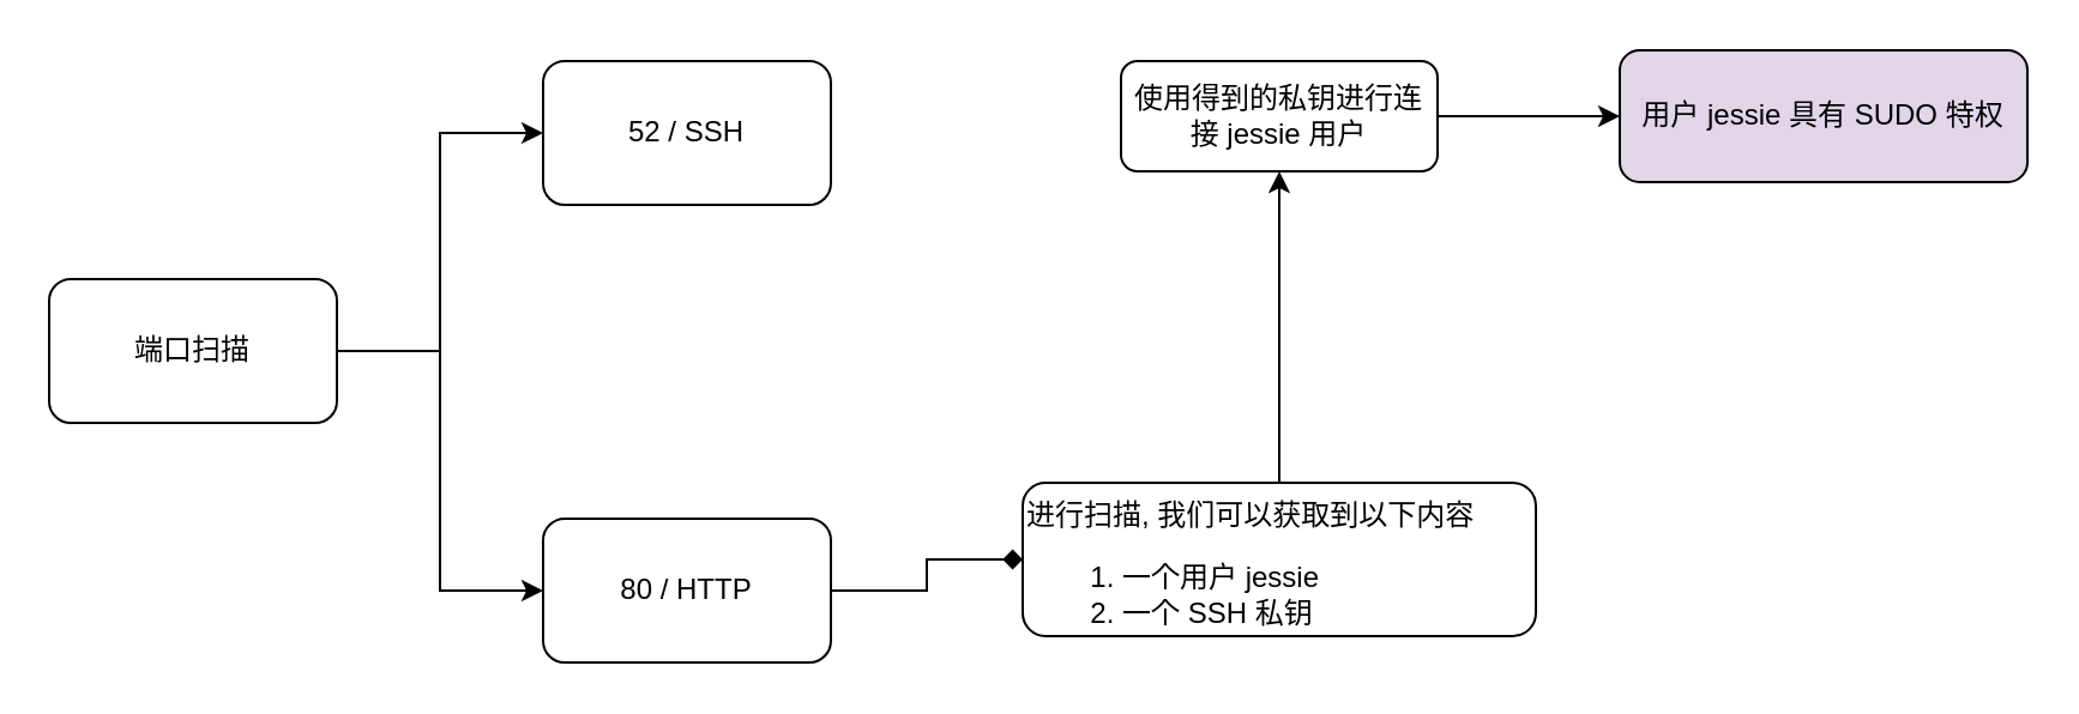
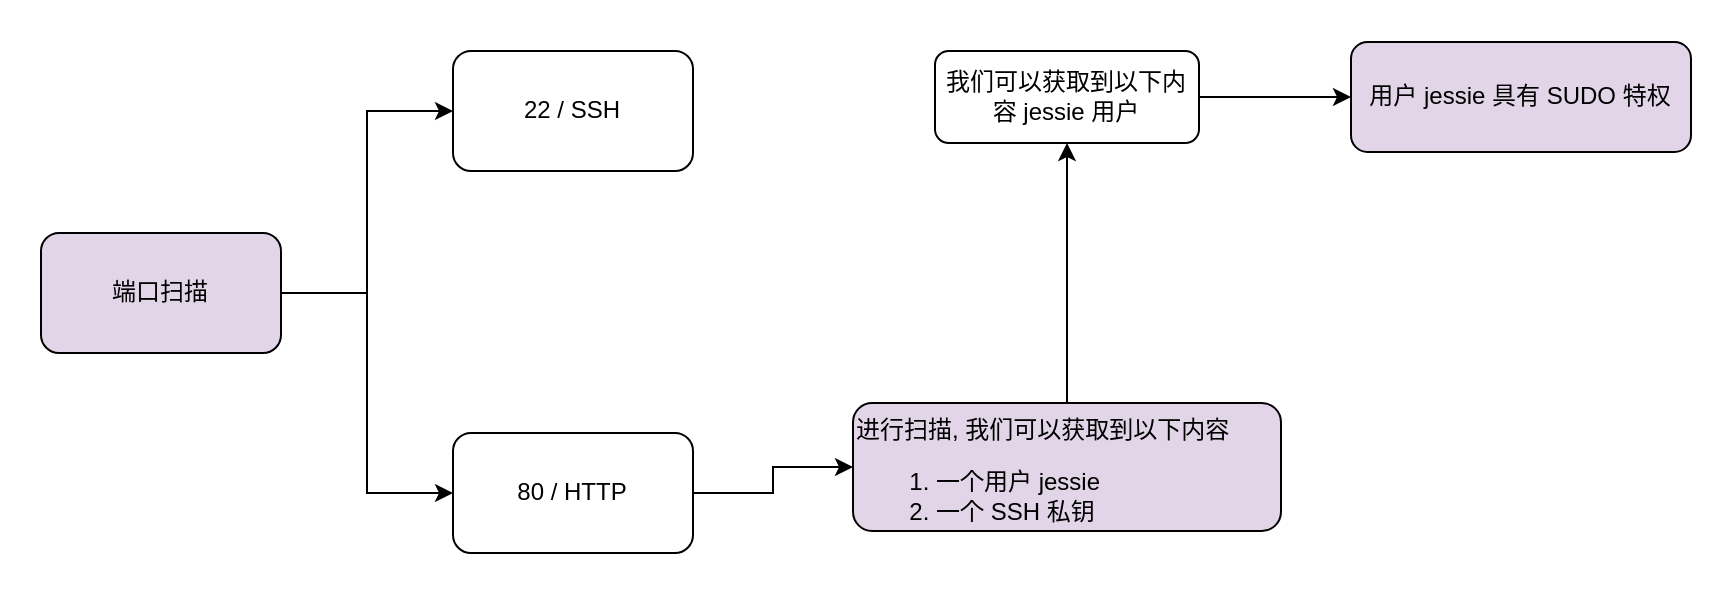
- <mxCell id="11" value="使用得到的私钥进行连接 jessie 用户" style="whiteSpace=wrap;html=1;align=center;verticalAlign=middle;rounded=1;" vertex="1" parent="1"><mxGeometry x="467" y="25" width="132" height="46" as="geometry" /></mxCell>
+ <mxCell id="11" value="我们可以获取到以下内容 jessie 用户" style="whiteSpace=wrap;html=1;align=center;verticalAlign=middle;rounded=1;" vertex="1" parent="1"><mxGeometry x="467" y="25" width="132" height="46" as="geometry" /></mxCell>
- <mxCell id="5" value="52 / SSH" style="whiteSpace=wrap;html=1;rounded=1;" vertex="1" parent="1"><mxGeometry x="226" y="25" width="120" height="60" as="geometry" /></mxCell>
+ <mxCell id="5" value="22 / SSH" style="whiteSpace=wrap;html=1;rounded=1;" vertex="1" parent="1"><mxGeometry x="226" y="25" width="120" height="60" as="geometry" /></mxCell>
- <mxCell id="4" value="端口扫描" style="rounded=1;whiteSpace=wrap;html=1;" vertex="1" parent="1"><mxGeometry x="20" y="116" width="120" height="60" as="geometry" /></mxCell>
+ <mxCell id="4" value="端口扫描" style="rounded=1;whiteSpace=wrap;html=1;fillColor=#e1d5e7;" vertex="1" parent="1"><mxGeometry x="20" y="116" width="120" height="60" as="geometry" /></mxCell>
- <mxCell id="6" value="" style="edgeStyle=orthogonalEdgeStyle;rounded=0;orthogonalLoop=1;jettySize=auto;html=1;endArrow=diamond;" edge="1" parent="1" source="7" target="9"><mxGeometry relative="1" as="geometry" /></mxCell>
+ <mxCell id="6" value="" style="edgeStyle=orthogonalEdgeStyle;rounded=0;orthogonalLoop=1;jettySize=auto;html=1;" edge="1" parent="1" source="7" target="9"><mxGeometry relative="1" as="geometry" /></mxCell>
- <mxCell id="9" value="进行扫描, 我们可以获取到以下内容&lt;br&gt;&lt;ol&gt;&lt;li&gt;一个用户 jessie&lt;/li&gt;&lt;li&gt;一个 SSH 私钥&lt;/li&gt;&lt;/ol&gt;" style="whiteSpace=wrap;html=1;rounded=1;align=left;verticalAlign=top;" vertex="1" parent="1"><mxGeometry x="426" y="201" width="214" height="64" as="geometry" /></mxCell>
+ <mxCell id="9" value="进行扫描, 我们可以获取到以下内容&lt;br&gt;&lt;ol&gt;&lt;li&gt;一个用户 jessie&lt;/li&gt;&lt;li&gt;一个 SSH 私钥&lt;/li&gt;&lt;/ol&gt;" style="whiteSpace=wrap;html=1;rounded=1;align=left;verticalAlign=top;fillColor=#e1d5e7;" vertex="1" parent="1"><mxGeometry x="426" y="201" width="214" height="64" as="geometry" /></mxCell>
